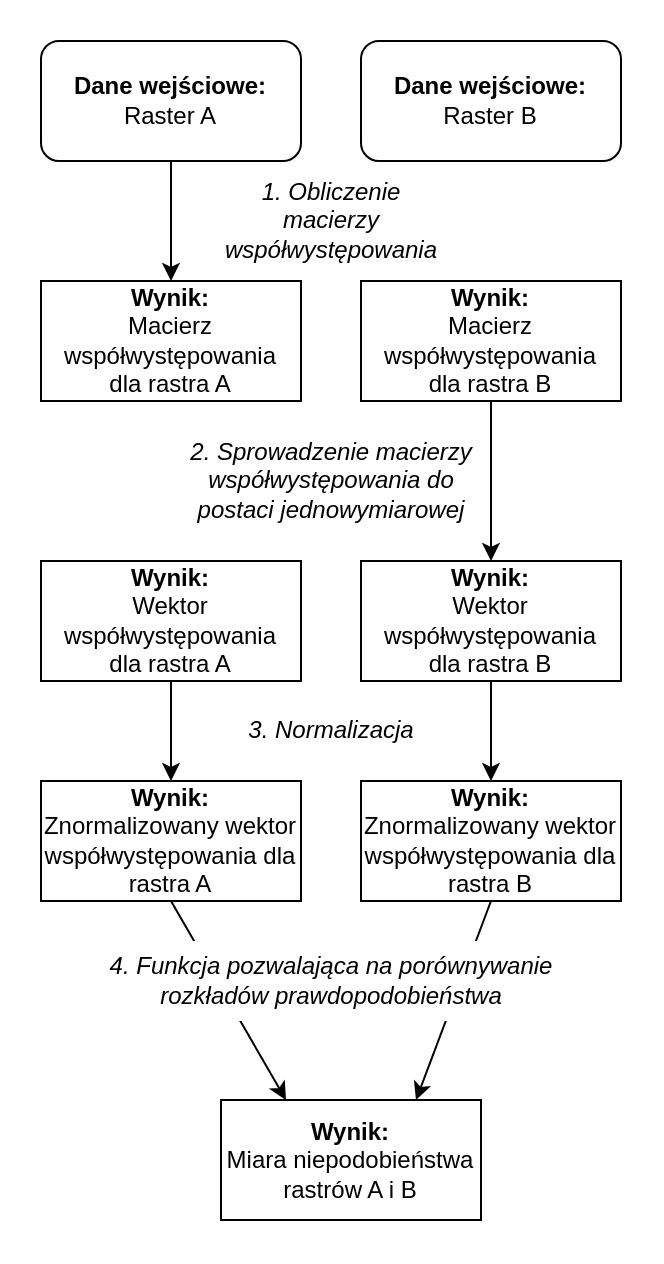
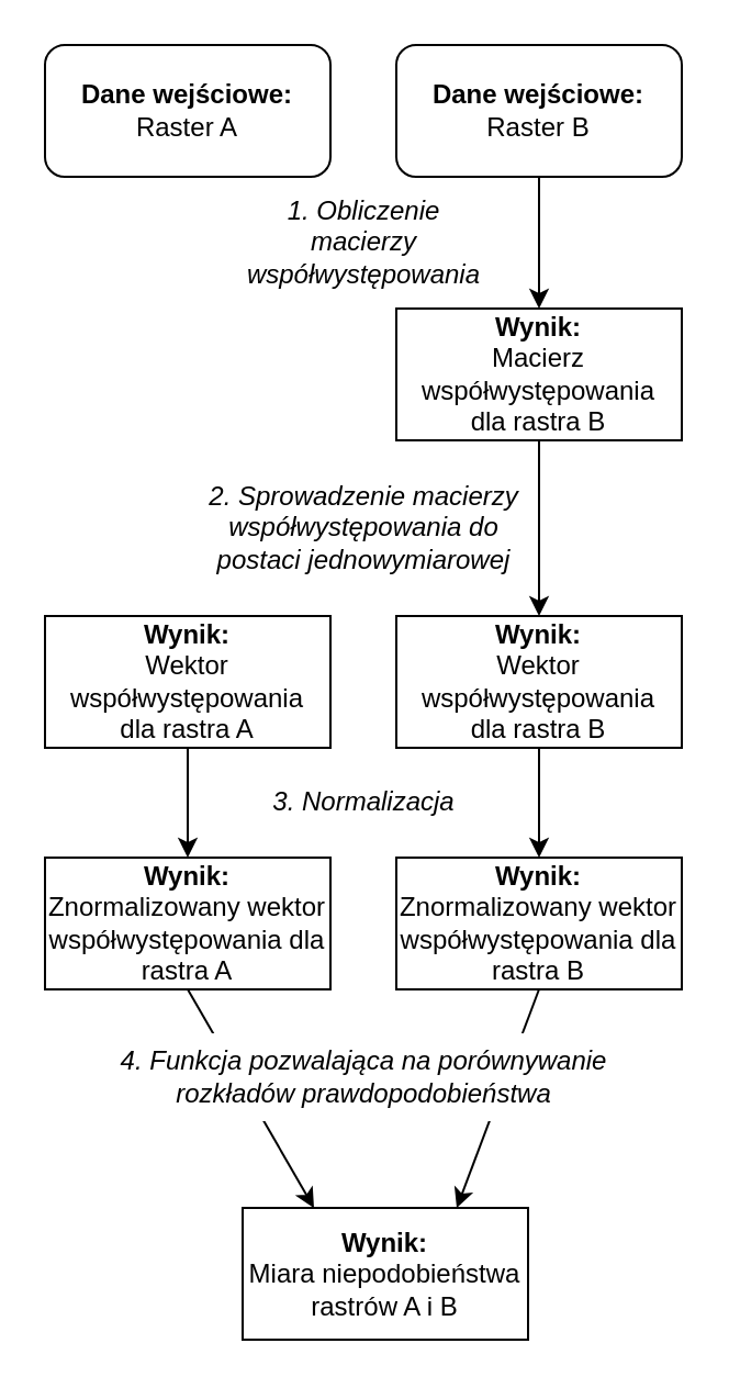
- <mxCell id="7" style="edgeStyle=orthogonalEdgeStyle;rounded=0;orthogonalLoop=1;jettySize=auto;html=1;exitX=0.5;exitY=1;exitDx=0;exitDy=0;entryX=0.5;entryY=0;entryDx=0;entryDy=0;" edge="1" parent="1" source="8" target="2"><mxGeometry relative="1" as="geometry" /></mxCell>
+ <mxCell id="5" style="edgeStyle=orthogonalEdgeStyle;rounded=0;orthogonalLoop=1;jettySize=auto;html=1;exitX=0.5;exitY=1;exitDx=0;exitDy=0;entryX=0.5;entryY=0;entryDx=0;entryDy=0;" edge="1" parent="1" source="6" target="10"><mxGeometry relative="1" as="geometry" /></mxCell>
- <mxCell id="2" value="&lt;b&gt;Wynik:&lt;br&gt;&lt;/b&gt;Macierz współwystępowania&lt;br&gt;dla rastra A" style="rounded=0;whiteSpace=wrap;html=1;" vertex="1" parent="1"><mxGeometry x="20" y="140" width="130" height="60" as="geometry" /></mxCell>
